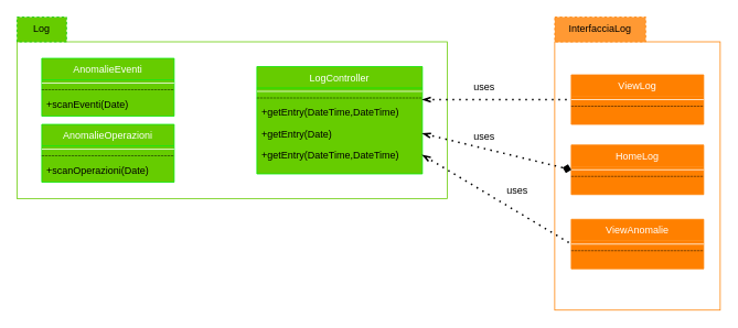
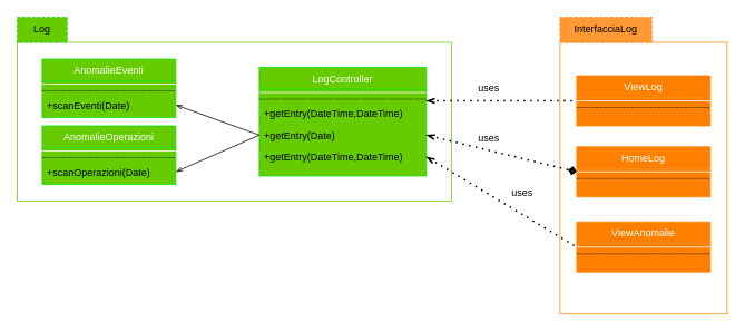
+ <mxCell id="30" value="" style="endArrow=openThin;html=1;entryX=1;entryY=0.5;entryDx=0;entryDy=0;exitX=0;exitY=0.5;exitDx=0;exitDy=0;endFill=0;" edge="1" parent="1" source="10" target="28"><mxGeometry width="50" height="50" relative="1" as="geometry"><mxPoint x="250" y="330" as="sourcePoint" /><mxPoint x="570" y="250" as="targetPoint" /></mxGeometry></mxCell>
+ <mxCell id="29" value="" style="endArrow=openThin;html=1;entryX=1;entryY=0.5;entryDx=0;entryDy=0;exitX=0;exitY=0.5;exitDx=0;exitDy=0;endFill=0;" edge="1" parent="1" source="10" target="24"><mxGeometry width="50" height="50" relative="1" as="geometry"><mxPoint x="210" y="290" as="sourcePoint" /><mxPoint x="260" y="240" as="targetPoint" /></mxGeometry></mxCell>
